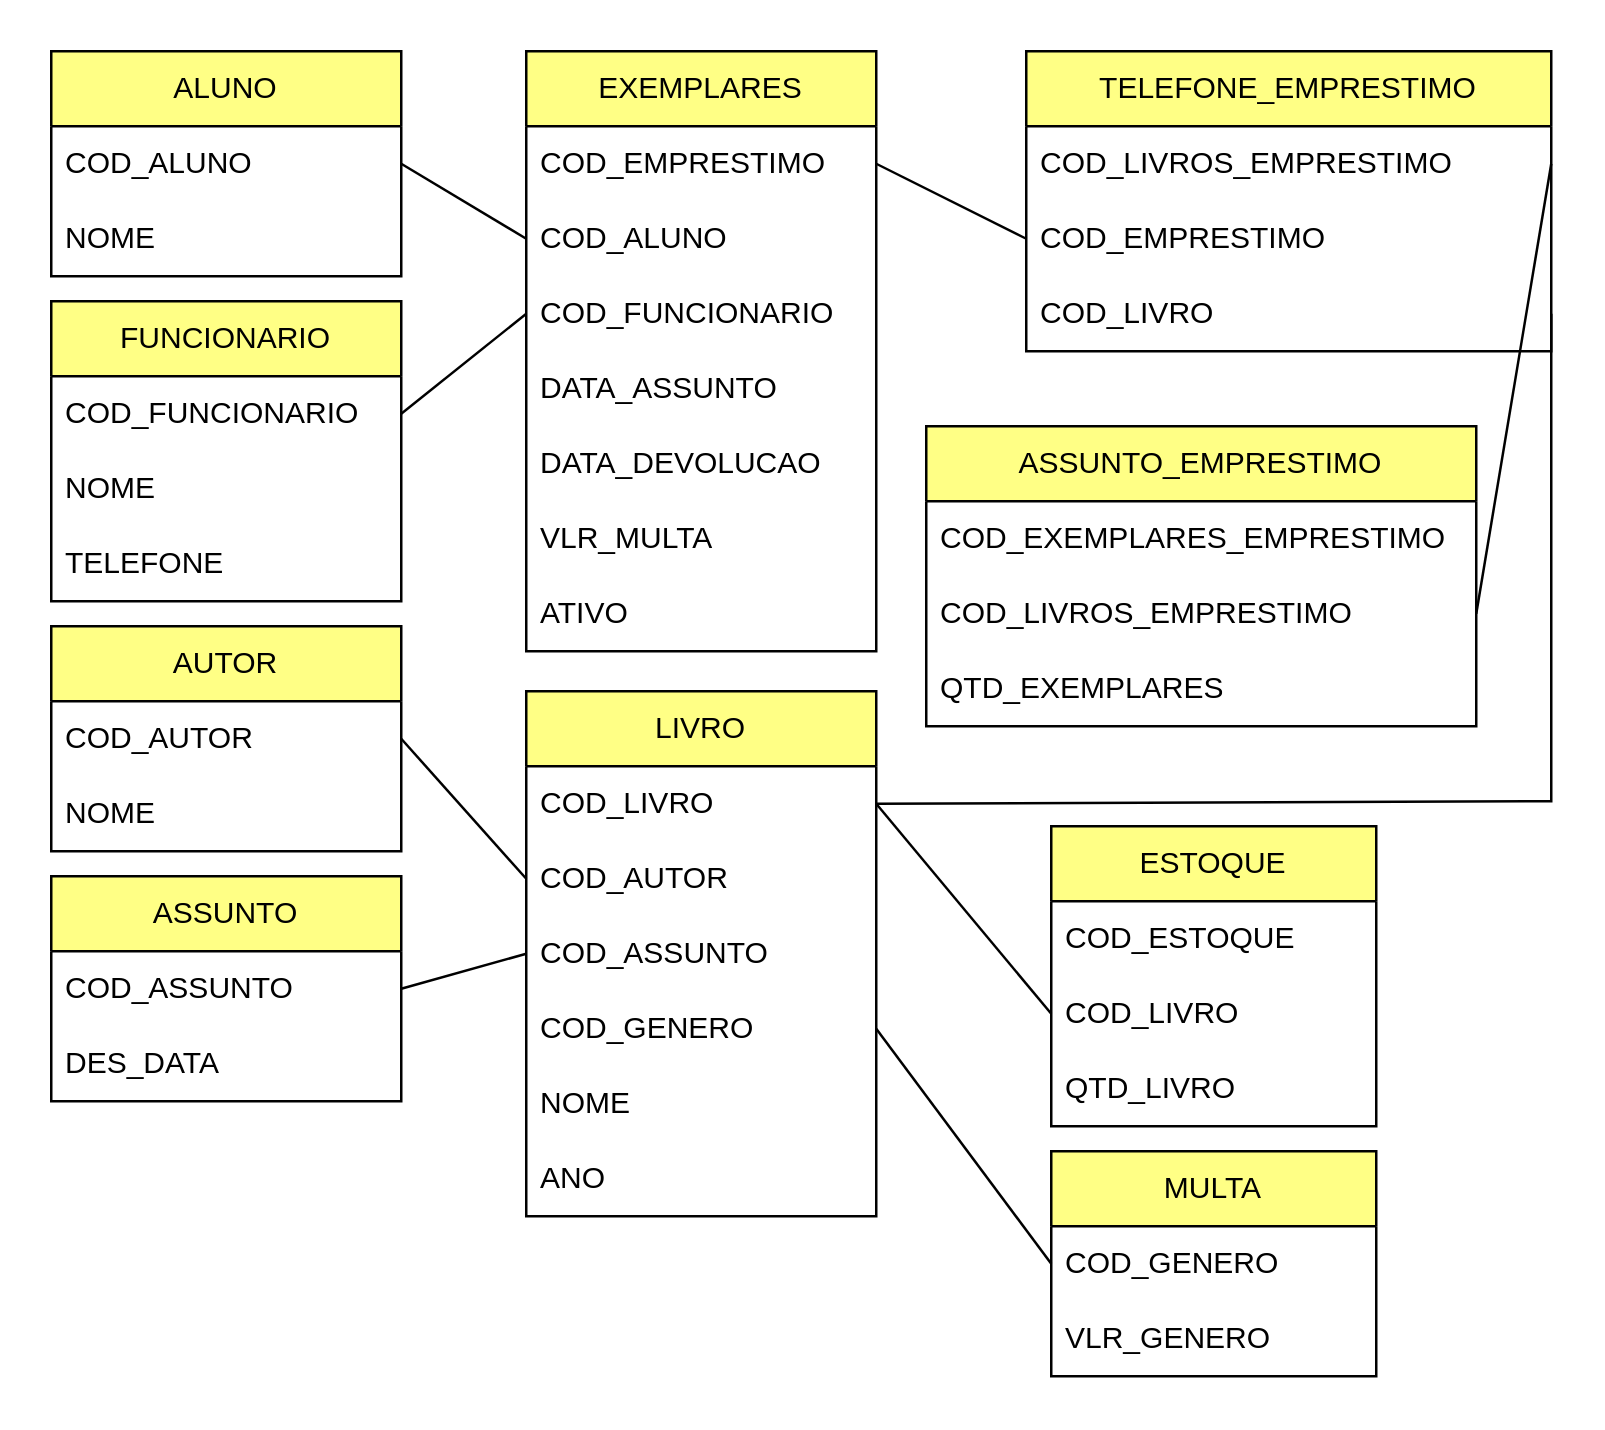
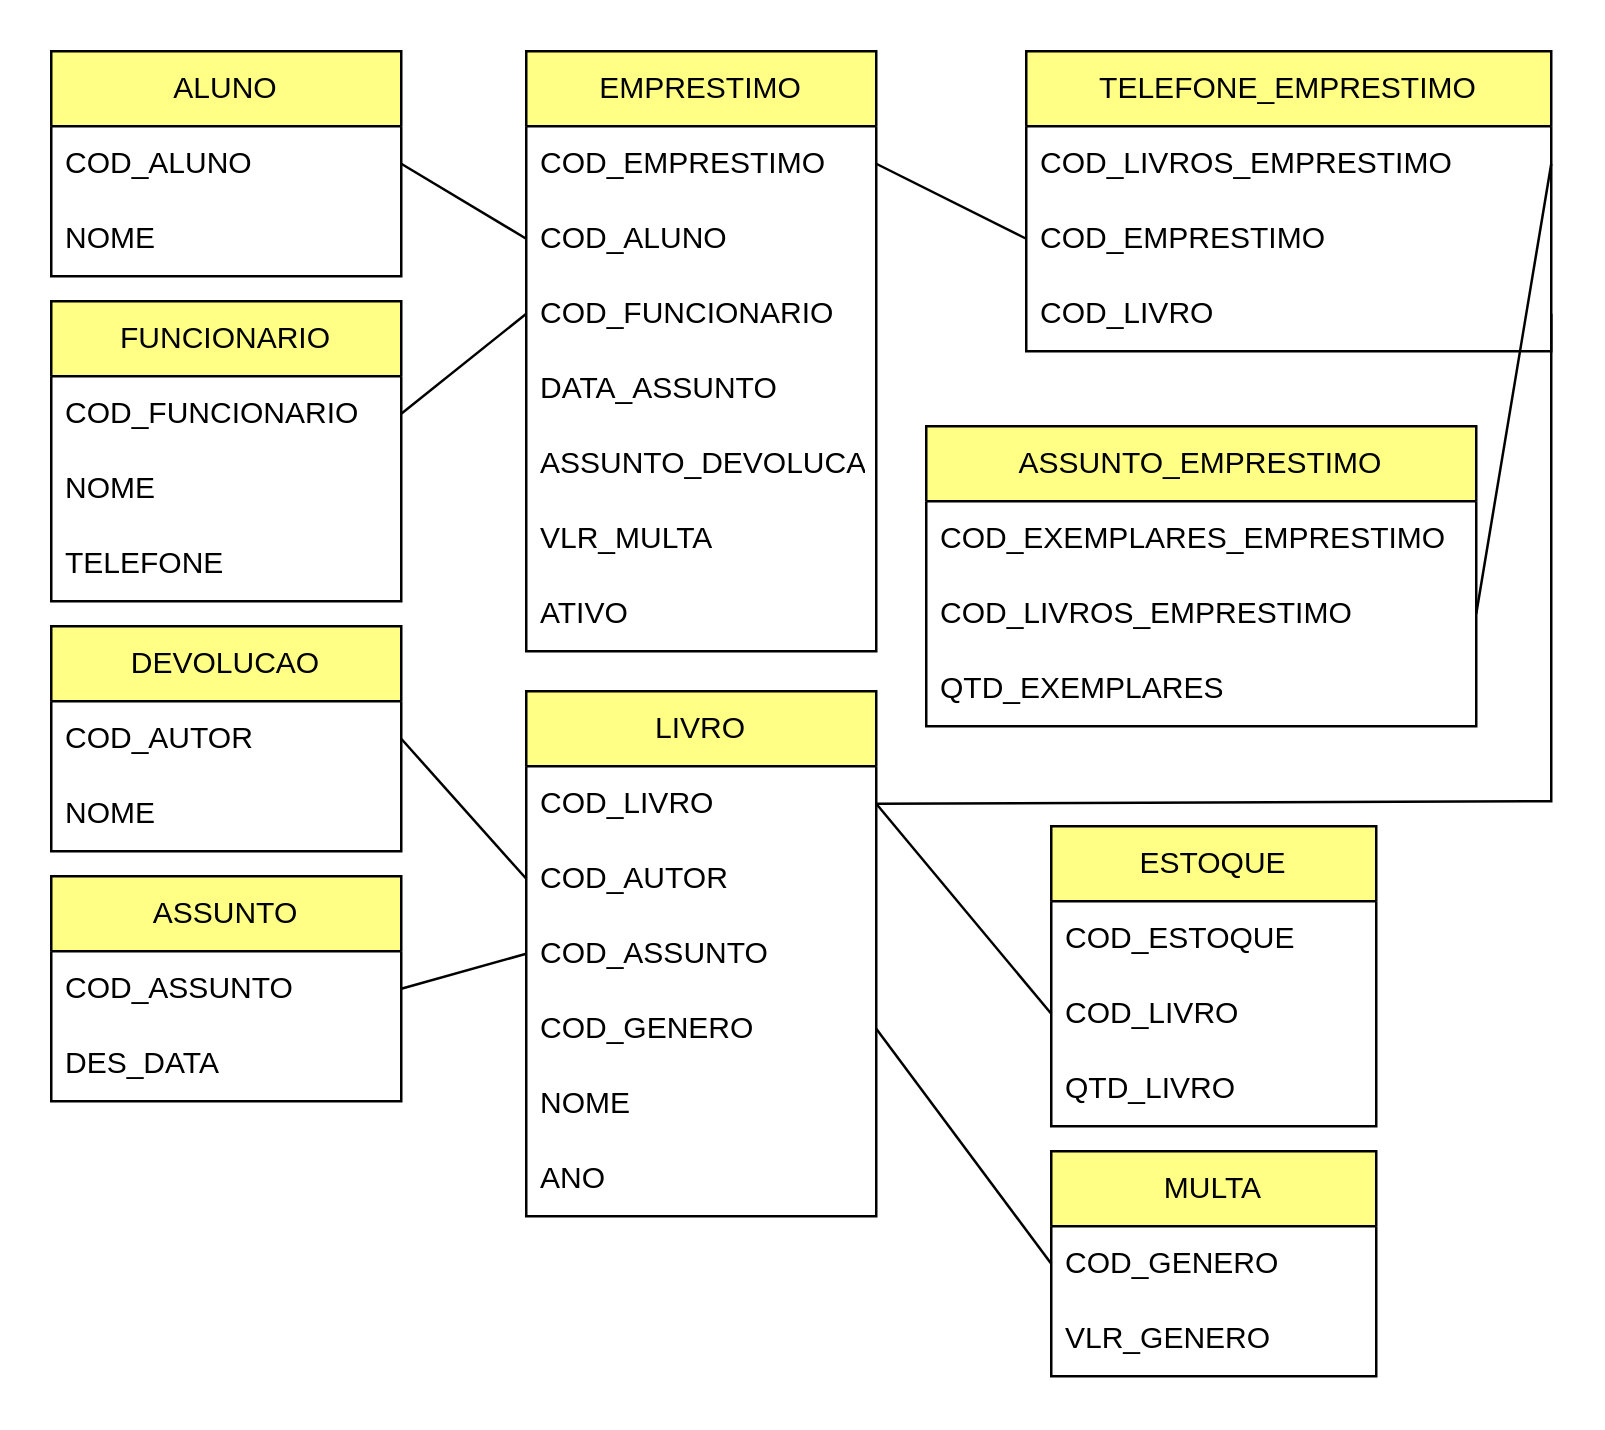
- <mxCell id="2" value="EXEMPLARES" style="swimlane;fontStyle=0;childLayout=stackLayout;horizontal=1;startSize=30;horizontalStack=0;resizeParent=1;resizeParentMax=0;resizeLast=0;collapsible=1;marginBottom=0;whiteSpace=wrap;html=1;fillColor=#FFFF85;" parent="1" vertex="1"><mxGeometry x="210" y="20" width="140" height="240" as="geometry" /></mxCell>
+ <mxCell id="2" value="EMPRESTIMO" style="swimlane;fontStyle=0;childLayout=stackLayout;horizontal=1;startSize=30;horizontalStack=0;resizeParent=1;resizeParentMax=0;resizeLast=0;collapsible=1;marginBottom=0;whiteSpace=wrap;html=1;fillColor=#FFFF85;" parent="1" vertex="1"><mxGeometry x="210" y="20" width="140" height="240" as="geometry" /></mxCell>
- <mxCell id="7" value="DATA_DEVOLUCAO" style="text;strokeColor=none;fillColor=none;align=left;verticalAlign=middle;spacingLeft=4;spacingRight=4;overflow=hidden;points=[[0,0.5],[1,0.5]];portConstraint=eastwest;rotatable=0;whiteSpace=wrap;html=1;" parent="2" vertex="1"><mxGeometry y="150" width="140" height="30" as="geometry" /></mxCell>
+ <mxCell id="7" value="ASSUNTO_DEVOLUCAO" style="text;strokeColor=none;fillColor=none;align=left;verticalAlign=middle;spacingLeft=4;spacingRight=4;overflow=hidden;points=[[0,0.5],[1,0.5]];portConstraint=eastwest;rotatable=0;whiteSpace=wrap;html=1;" parent="2" vertex="1"><mxGeometry y="150" width="140" height="30" as="geometry" /></mxCell>
- <mxCell id="21" value="AUTOR" style="swimlane;fontStyle=0;childLayout=stackLayout;horizontal=1;startSize=30;horizontalStack=0;resizeParent=1;resizeParentMax=0;resizeLast=0;collapsible=1;marginBottom=0;whiteSpace=wrap;html=1;fillColor=#FFFF85;" parent="1" vertex="1"><mxGeometry x="20" y="250" width="140" height="90" as="geometry" /></mxCell>
+ <mxCell id="21" value="DEVOLUCAO" style="swimlane;fontStyle=0;childLayout=stackLayout;horizontal=1;startSize=30;horizontalStack=0;resizeParent=1;resizeParentMax=0;resizeLast=0;collapsible=1;marginBottom=0;whiteSpace=wrap;html=1;fillColor=#FFFF85;" parent="1" vertex="1"><mxGeometry x="20" y="250" width="140" height="90" as="geometry" /></mxCell>
